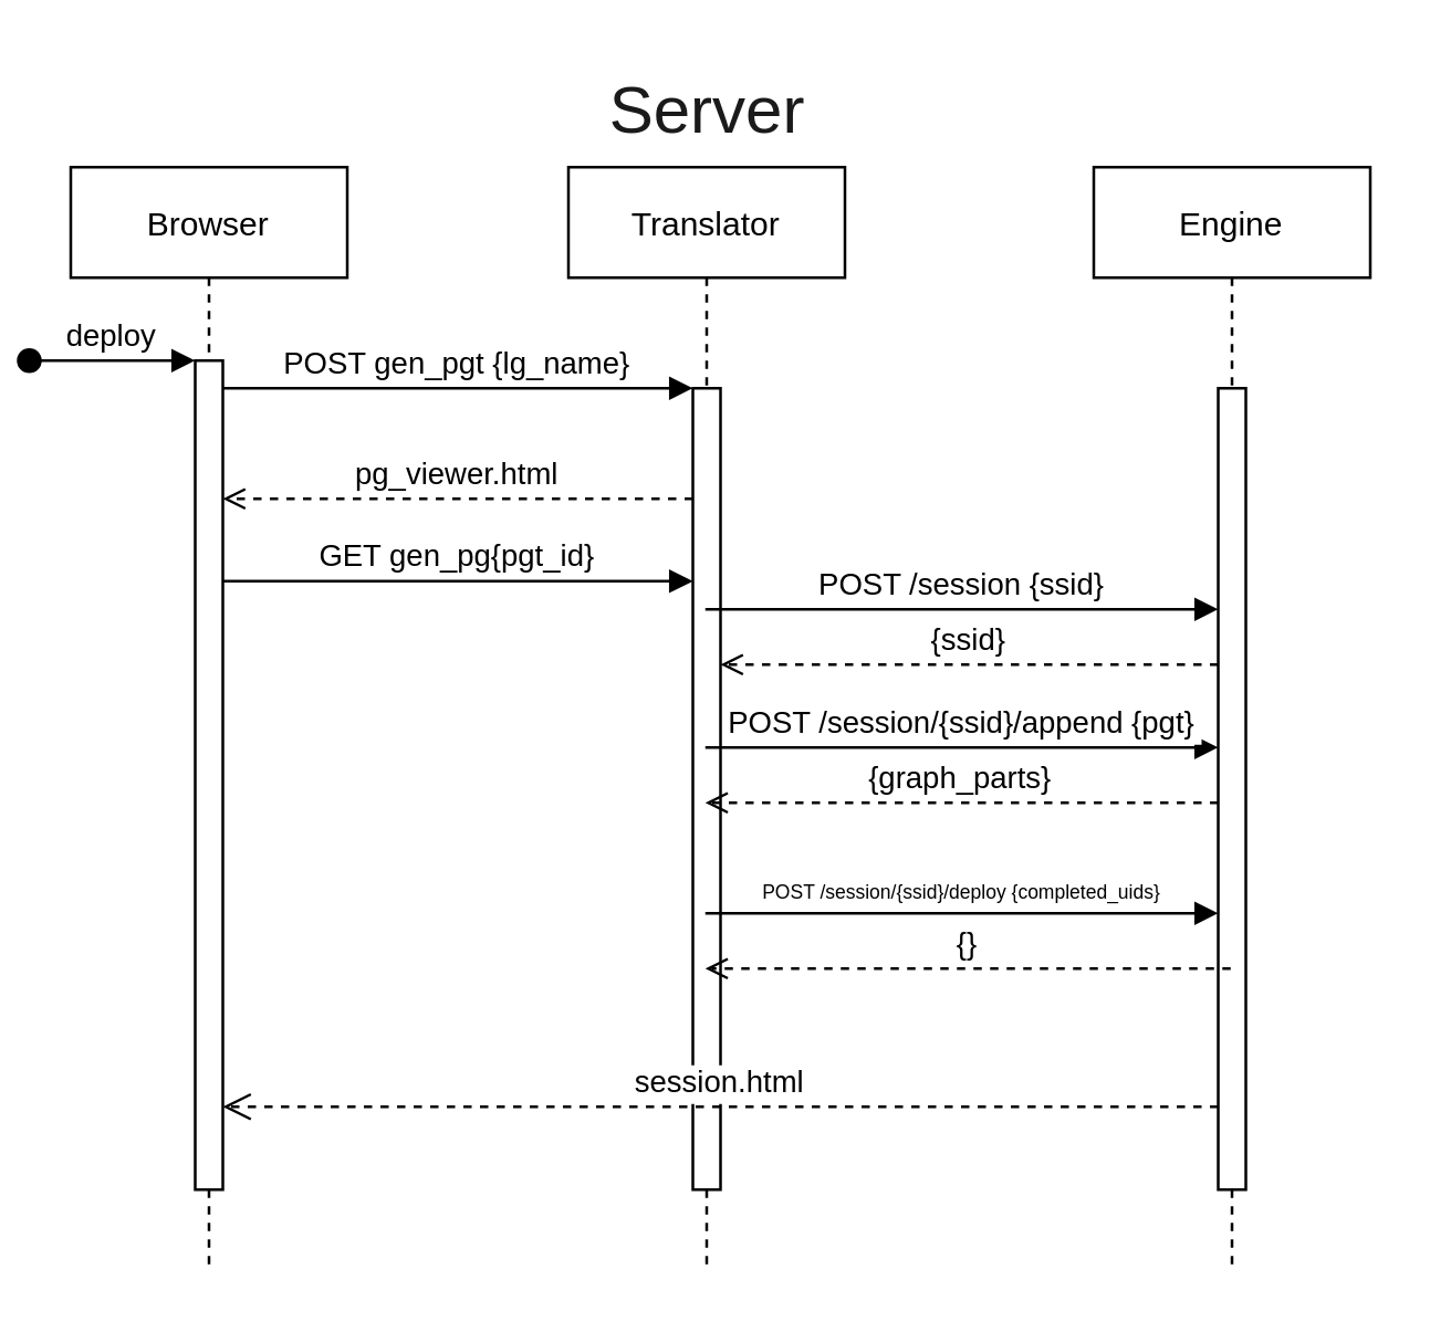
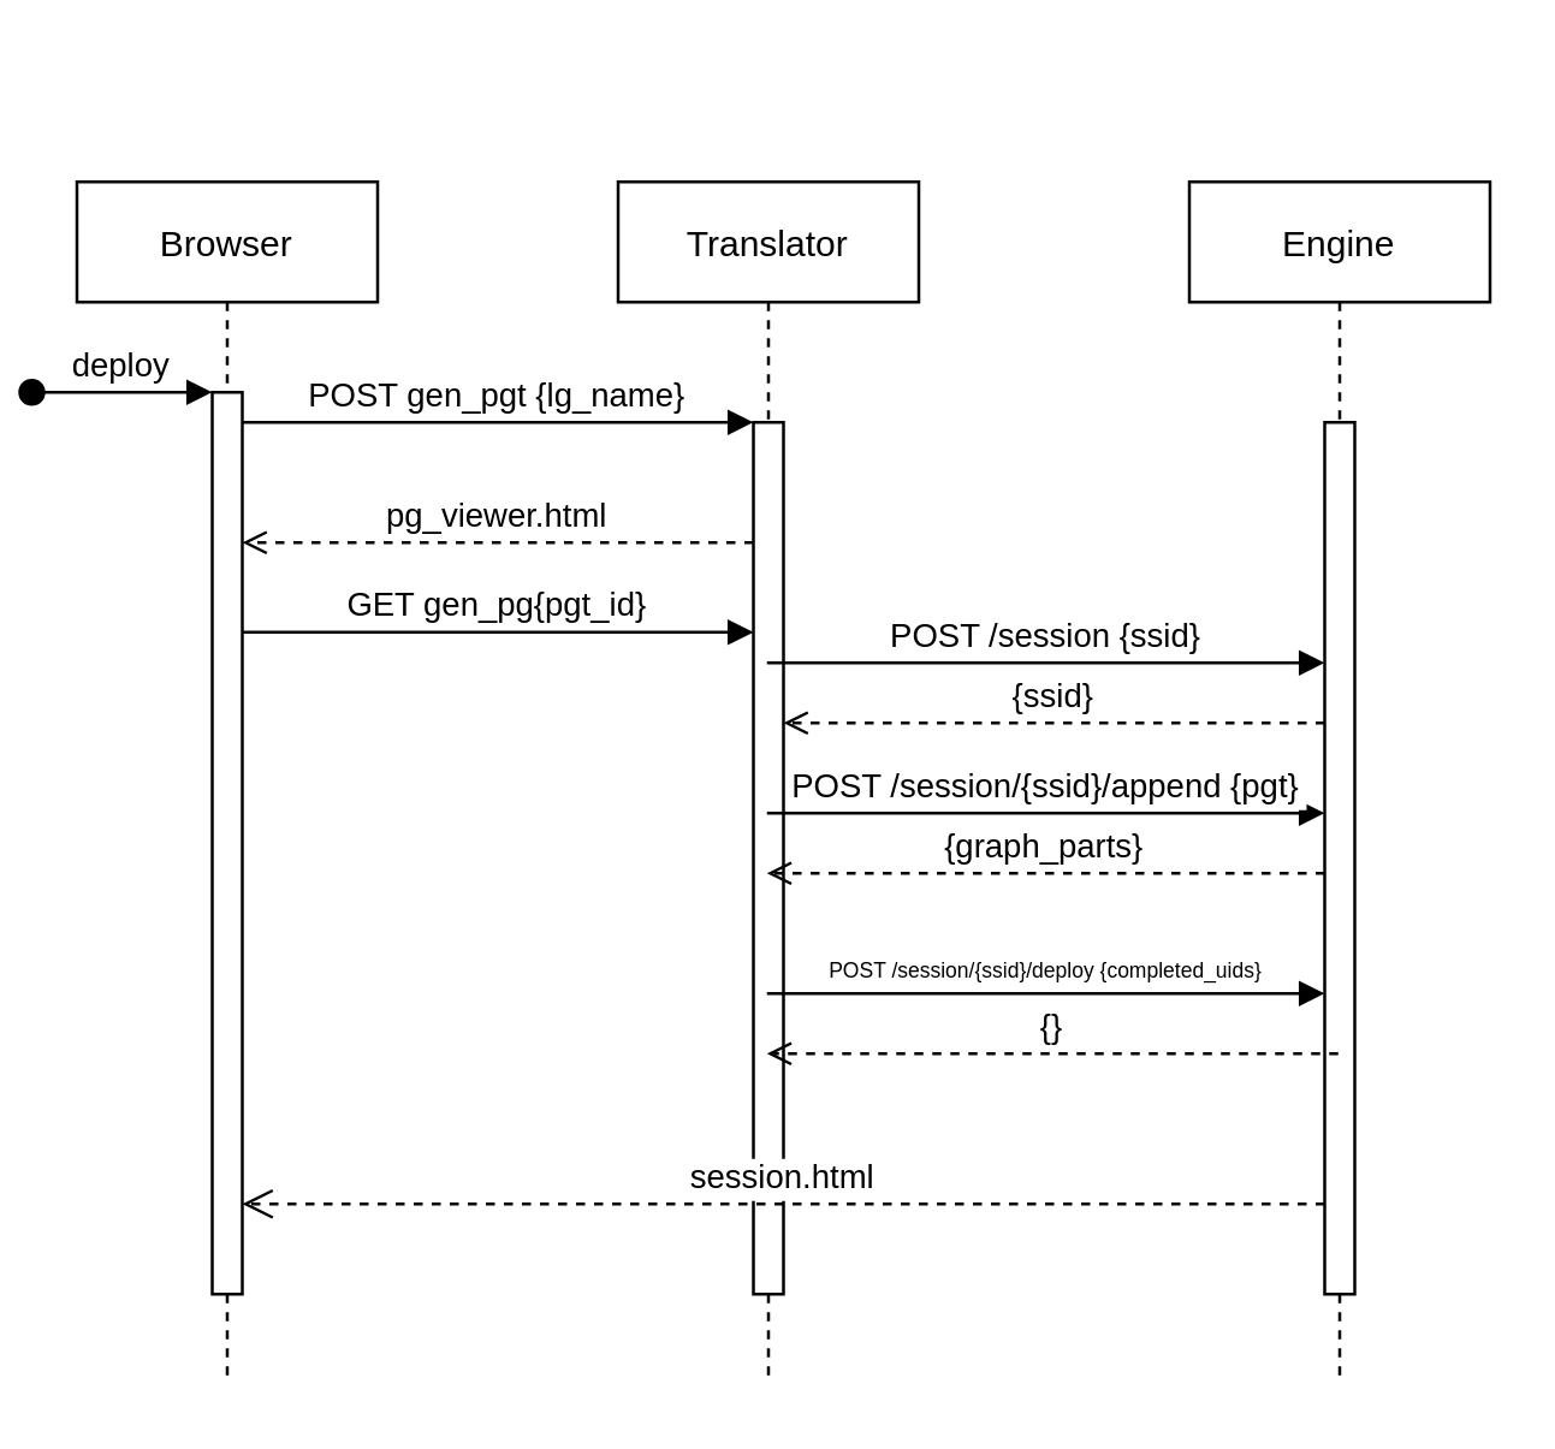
- <mxCell id="19" value="&lt;font style=&quot;font-size: 24px;&quot;&gt;Server&lt;/font&gt;" style="text;html=1;align=center;verticalAlign=middle;resizable=0;points=[];autosize=1;strokeColor=none;fillColor=none;fontSize=7;fontColor=#1A1A1A;" parent="1" vertex="1"><mxGeometry x="205" y="20" width="90" height="40" as="geometry" /></mxCell>
